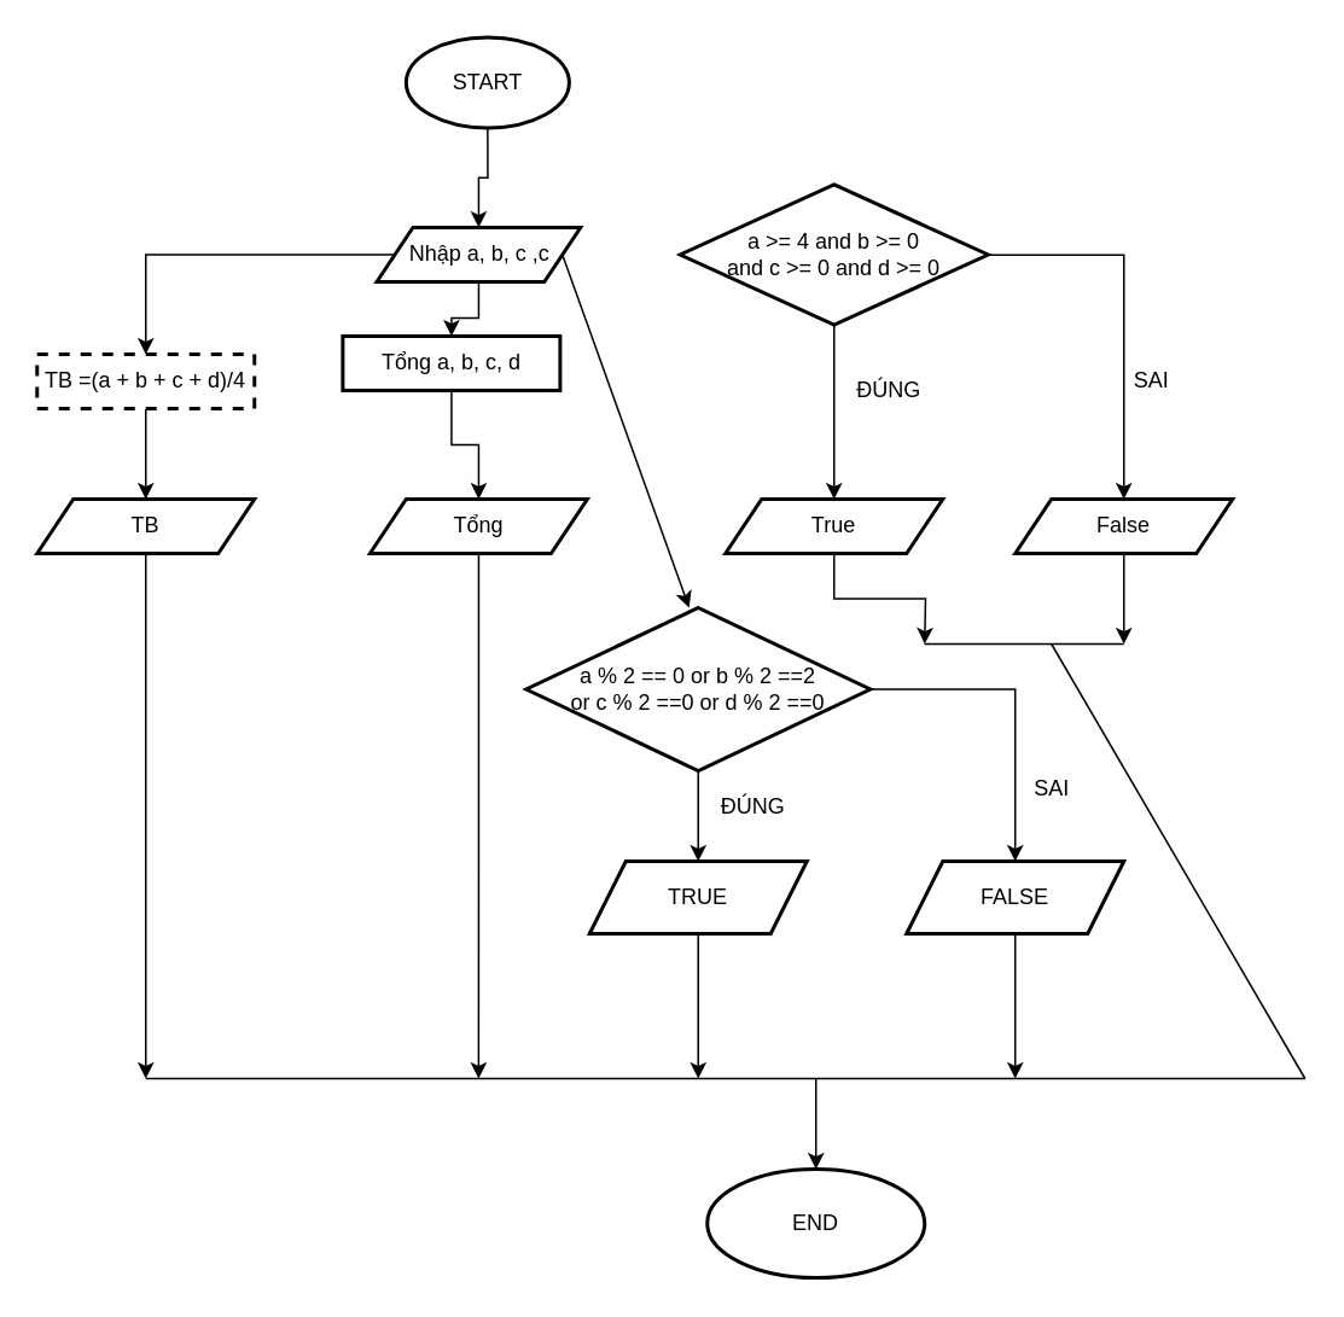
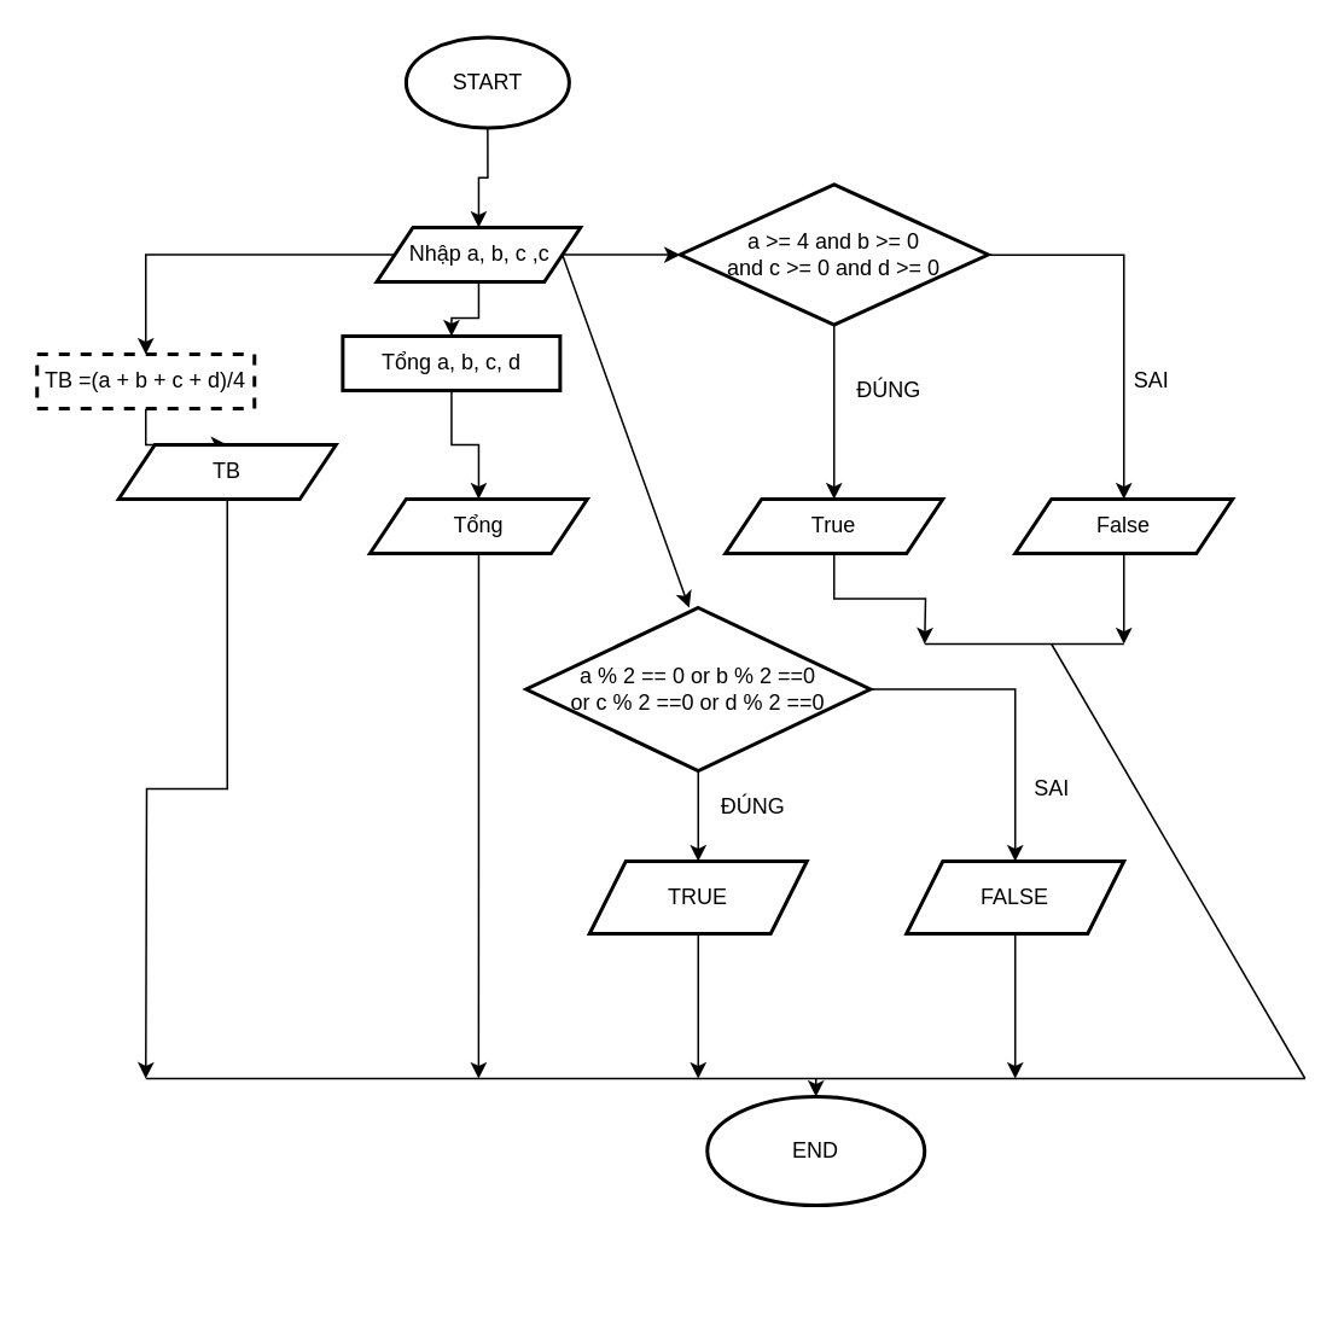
+ <mxCell id="6" style="edgeStyle=orthogonalEdgeStyle;rounded=0;orthogonalLoop=1;jettySize=auto;html=1;" edge="1" parent="1" source="7" target="18"><mxGeometry relative="1" as="geometry"><mxPoint x="450" y="140" as="targetPoint" /></mxGeometry></mxCell>
- <mxCell id="13" value="TB" style="shape=parallelogram;perimeter=parallelogramPerimeter;whiteSpace=wrap;html=1;fixedSize=1;strokeWidth=2;" vertex="1" parent="1"><mxGeometry x="20" y="275" width="120" height="30" as="geometry" /></mxCell>
+ <mxCell id="13" value="TB" style="shape=parallelogram;perimeter=parallelogramPerimeter;whiteSpace=wrap;html=1;fixedSize=1;strokeWidth=2;" vertex="1" parent="1"><mxGeometry x="65" y="245" width="120" height="30" as="geometry" /></mxCell>
- <mxCell id="28" value="a % 2 == 0 or b % 2 ==2&lt;br&gt;&amp;nbsp;or c % 2 ==0 or d % 2 ==0&amp;nbsp;" style="rhombus;whiteSpace=wrap;html=1;strokeWidth=2;" vertex="1" parent="1"><mxGeometry x="290" y="335" width="190" height="90" as="geometry" /></mxCell>
+ <mxCell id="28" value="a % 2 == 0 or b % 2 ==0&lt;br&gt;&amp;nbsp;or c % 2 ==0 or d % 2 ==0&amp;nbsp;" style="rhombus;whiteSpace=wrap;html=1;strokeWidth=2;" vertex="1" parent="1"><mxGeometry x="290" y="335" width="190" height="90" as="geometry" /></mxCell>
- <mxCell id="39" value="END" style="ellipse;whiteSpace=wrap;html=1;strokeWidth=2;" vertex="1" parent="1"><mxGeometry x="390" y="645" width="120" height="60" as="geometry" /></mxCell>
+ <mxCell id="39" value="END" style="ellipse;whiteSpace=wrap;html=1;strokeWidth=2;" vertex="1" parent="1"><mxGeometry x="390" y="605" width="120" height="60" as="geometry" /></mxCell>
